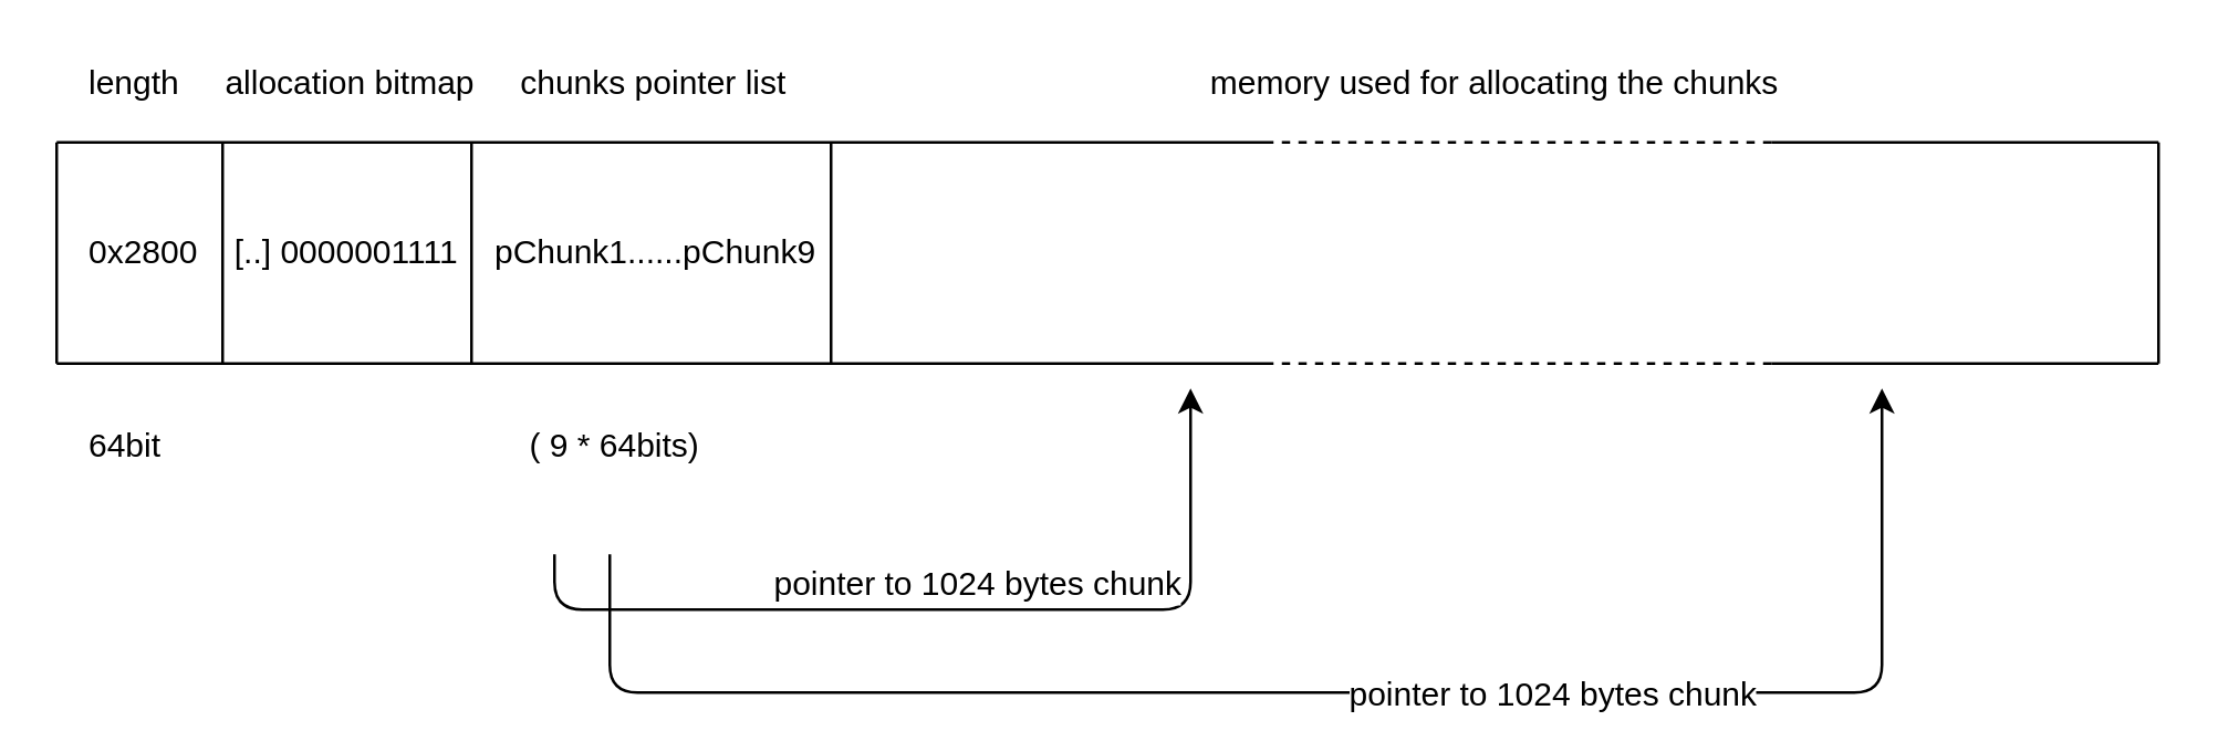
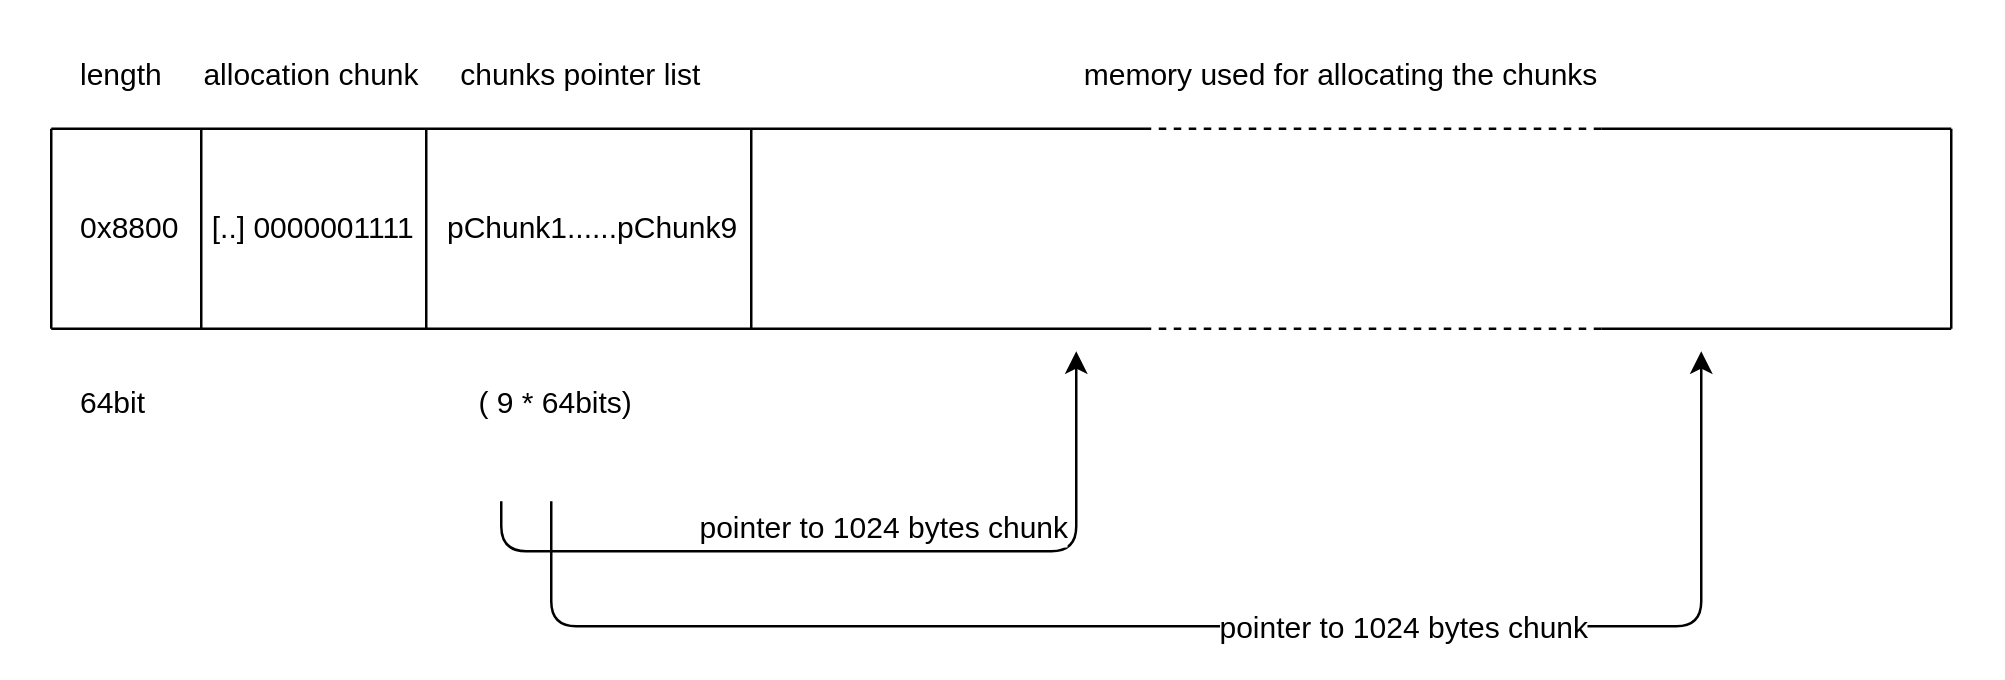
- <mxCell id="19" value="length&amp;nbsp; &amp;nbsp; &amp;nbsp;allocation bitmap&amp;nbsp; &amp;nbsp; &amp;nbsp;chunks pointer list&amp;nbsp; &amp;nbsp; &amp;nbsp; &amp;nbsp; &amp;nbsp; &amp;nbsp; &amp;nbsp; &amp;nbsp; &amp;nbsp; &amp;nbsp; &amp;nbsp; &amp;nbsp; &amp;nbsp; &amp;nbsp; &amp;nbsp; &amp;nbsp; &amp;nbsp; &amp;nbsp; &amp;nbsp; &amp;nbsp; &amp;nbsp; &amp;nbsp; &amp;nbsp; memory used for allocating the chunks" style="text;html=1;strokeColor=none;fillColor=none;align=left;verticalAlign=middle;whiteSpace=wrap;rounded=0;" vertex="1" parent="1"><mxGeometry x="30" y="20" width="740" height="20" as="geometry" /></mxCell>
+ <mxCell id="19" value="length&amp;nbsp; &amp;nbsp; &amp;nbsp;allocation chunk&amp;nbsp; &amp;nbsp; &amp;nbsp;chunks pointer list&amp;nbsp; &amp;nbsp; &amp;nbsp; &amp;nbsp; &amp;nbsp; &amp;nbsp; &amp;nbsp; &amp;nbsp; &amp;nbsp; &amp;nbsp; &amp;nbsp; &amp;nbsp; &amp;nbsp; &amp;nbsp; &amp;nbsp; &amp;nbsp; &amp;nbsp; &amp;nbsp; &amp;nbsp; &amp;nbsp; &amp;nbsp; &amp;nbsp; &amp;nbsp; memory used for allocating the chunks" style="text;html=1;strokeColor=none;fillColor=none;align=left;verticalAlign=middle;whiteSpace=wrap;rounded=0;" vertex="1" parent="1"><mxGeometry x="30" y="20" width="740" height="20" as="geometry" /></mxCell>
- <mxCell id="10" value="0x2800&amp;nbsp; &amp;nbsp; [..] 0000001111&amp;nbsp; &amp;nbsp; pChunk1......pChunk9&amp;nbsp;" style="text;html=1;strokeColor=none;fillColor=none;align=left;verticalAlign=middle;whiteSpace=wrap;rounded=0;" vertex="1" parent="1"><mxGeometry x="30" y="81" width="740" height="20" as="geometry" /></mxCell>
+ <mxCell id="10" value="0x8800&amp;nbsp; &amp;nbsp; [..] 0000001111&amp;nbsp; &amp;nbsp; pChunk1......pChunk9&amp;nbsp;" style="text;html=1;strokeColor=none;fillColor=none;align=left;verticalAlign=middle;whiteSpace=wrap;rounded=0;" vertex="1" parent="1"><mxGeometry x="30" y="81" width="740" height="20" as="geometry" /></mxCell>
